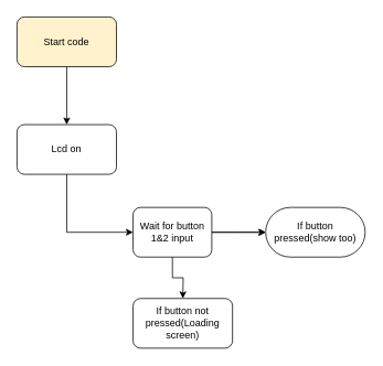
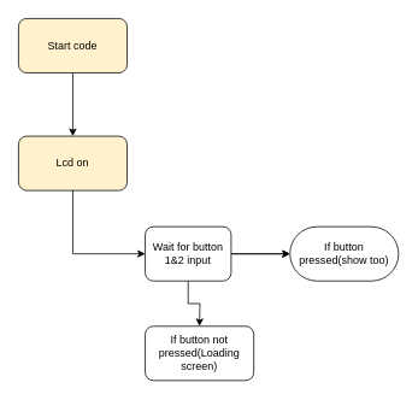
- <mxCell id="4" value="Lcd on" style="rounded=1;whiteSpace=wrap;html=1;" vertex="1" parent="1"><mxGeometry x="20" y="150" width="120" height="60" as="geometry" /></mxCell>
+ <mxCell id="4" value="Lcd on" style="rounded=1;whiteSpace=wrap;html=1;fillColor=#fff2cc;" vertex="1" parent="1"><mxGeometry x="20" y="150" width="120" height="60" as="geometry" /></mxCell>
